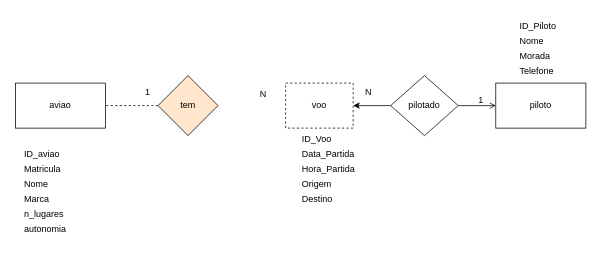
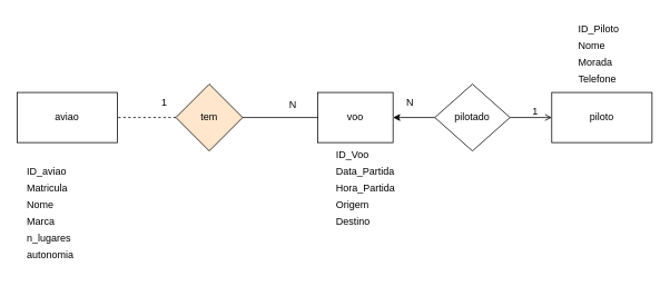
+ <mxCell id="7" value="" style="endArrow=none;html=1;rounded=0;exitX=1;exitY=0.5;exitDx=0;exitDy=0;" edge="1" parent="1" source="5" target="4"><mxGeometry width="50" height="50" relative="1" as="geometry"><mxPoint x="390" y="140" as="sourcePoint" /><mxPoint x="240" y="140" as="targetPoint" /></mxGeometry></mxCell>
- <mxCell id="4" value="voo" style="rounded=0;whiteSpace=wrap;html=1;dashed=1;" vertex="1" parent="1"><mxGeometry x="380" y="110" width="90" height="60" as="geometry" /></mxCell>
+ <mxCell id="4" value="voo" style="rounded=0;whiteSpace=wrap;html=1;" vertex="1" parent="1"><mxGeometry x="380" y="110" width="90" height="60" as="geometry" /></mxCell>
